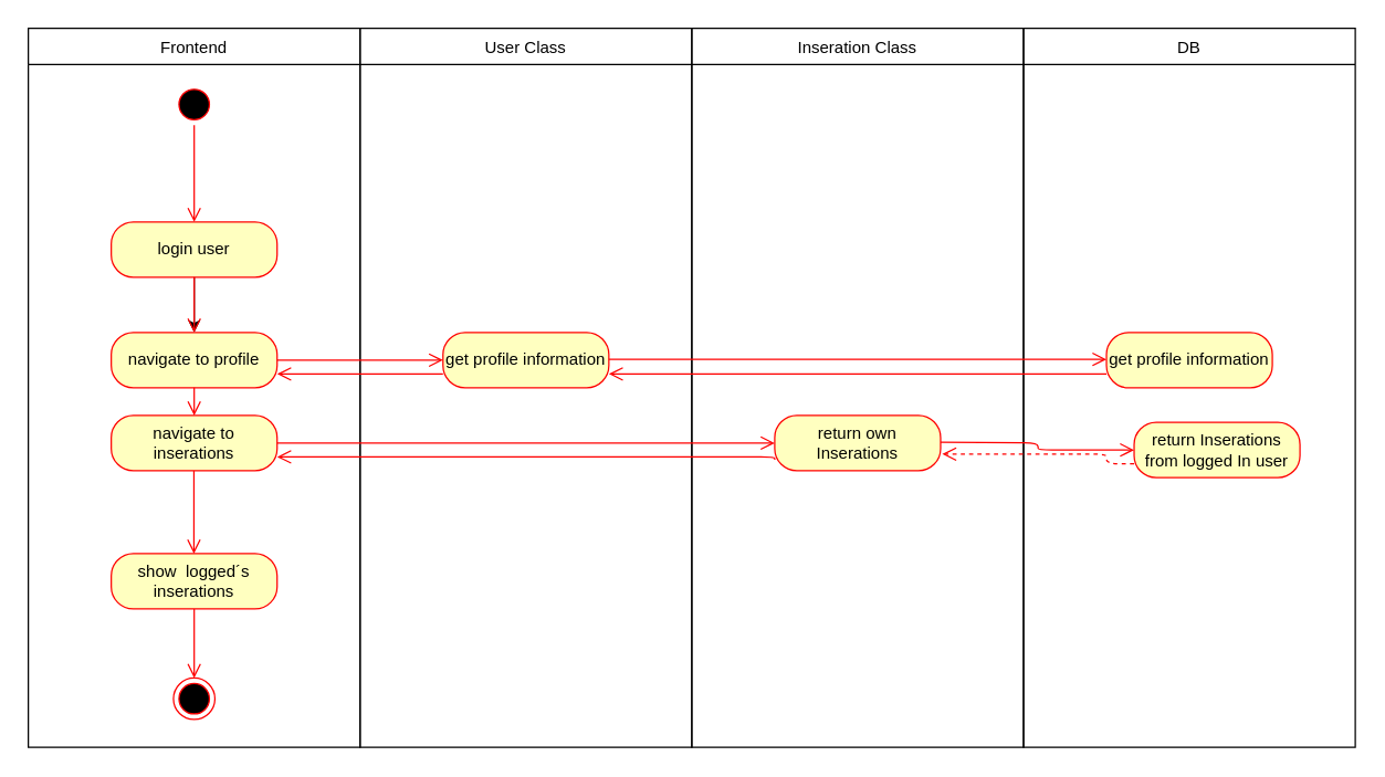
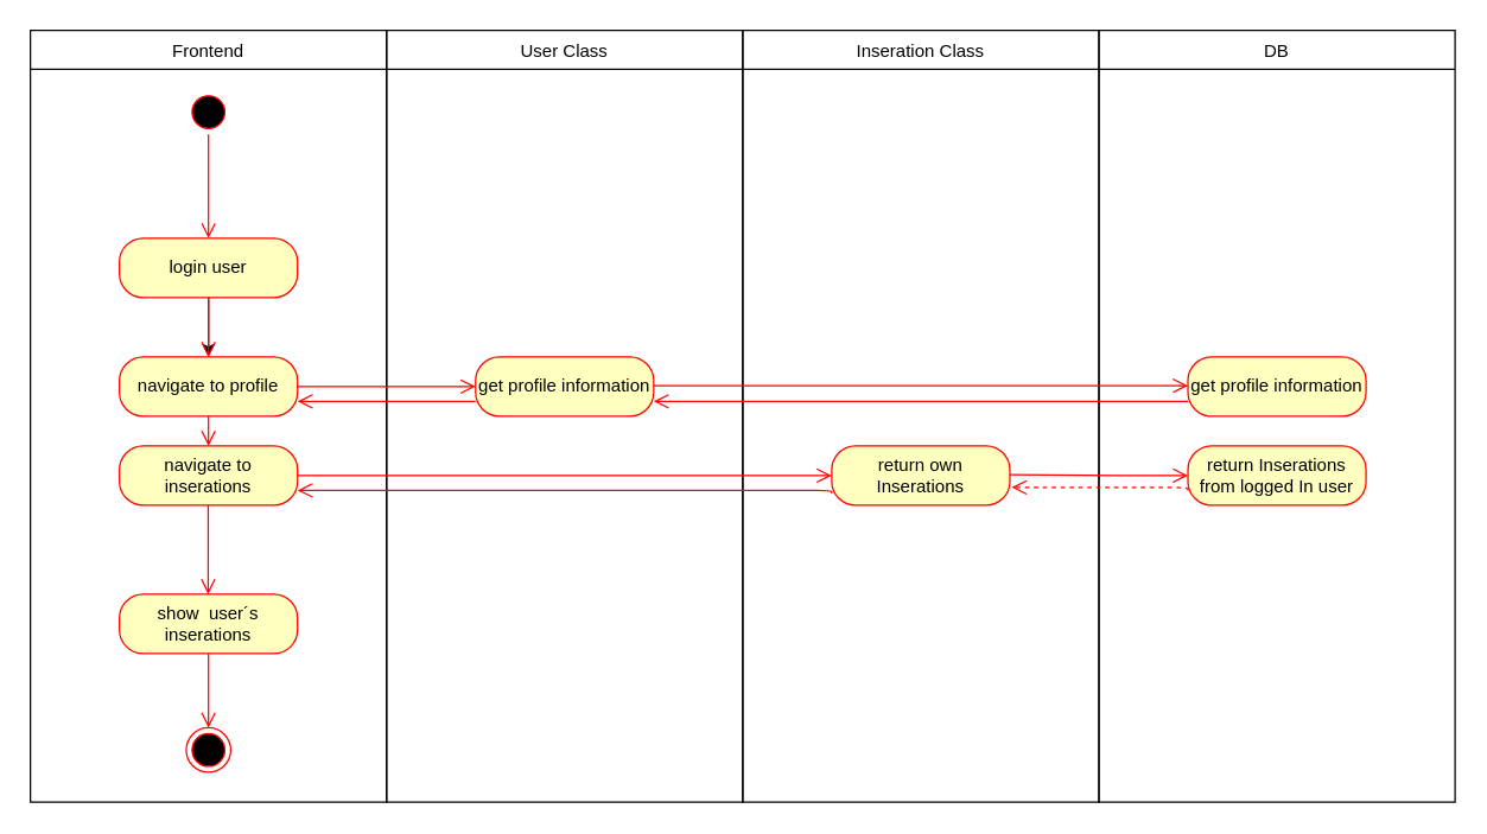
- <mxCell id="15" value="return Inserations from logged In user" style="rounded=1;whiteSpace=wrap;html=1;arcSize=40;fontColor=#000000;fillColor=#ffffc0;strokeColor=#ff0000;" parent="1" vertex="1"><mxGeometry x="820" y="305" width="120" height="40" as="geometry" /></mxCell>
+ <mxCell id="15" value="return Inserations from logged In user" style="rounded=1;whiteSpace=wrap;html=1;arcSize=40;fontColor=#000000;fillColor=#ffffc0;strokeColor=#ff0000;" parent="1" vertex="1"><mxGeometry x="800" y="300" width="120" height="40" as="geometry" /></mxCell>
- <mxCell id="28" value="show &amp;nbsp;logged´s inserations" style="rounded=1;whiteSpace=wrap;html=1;arcSize=40;fontColor=#000000;fillColor=#ffffc0;strokeColor=#ff0000;" vertex="1" parent="1"><mxGeometry x="80" y="400" width="120" height="40" as="geometry" /></mxCell>
+ <mxCell id="28" value="show &amp;nbsp;user´s inserations" style="rounded=1;whiteSpace=wrap;html=1;arcSize=40;fontColor=#000000;fillColor=#ffffc0;strokeColor=#ff0000;" vertex="1" parent="1"><mxGeometry x="80" y="400" width="120" height="40" as="geometry" /></mxCell>
